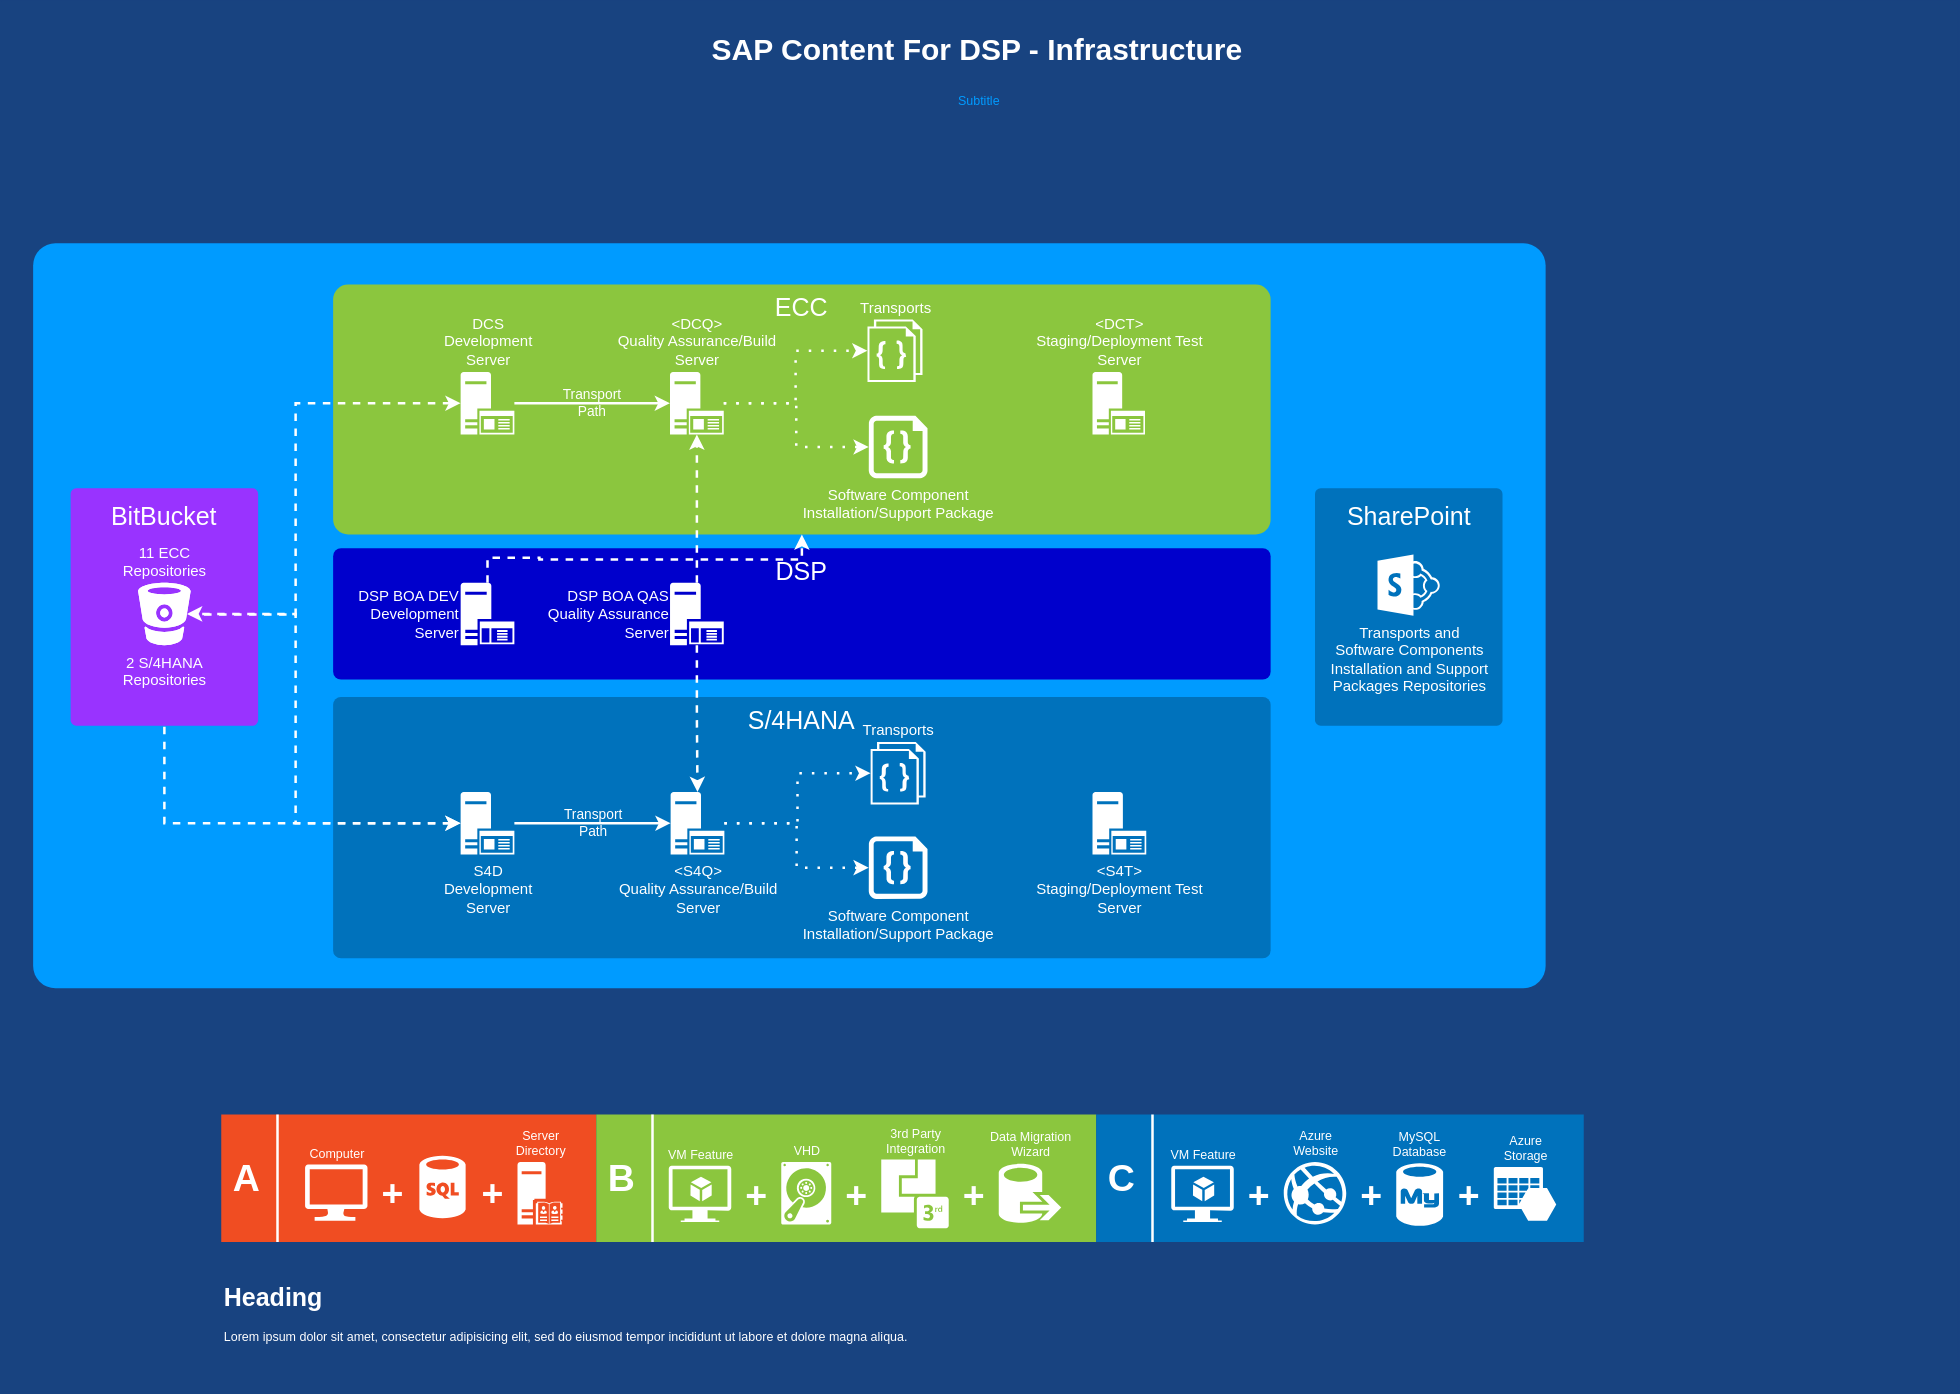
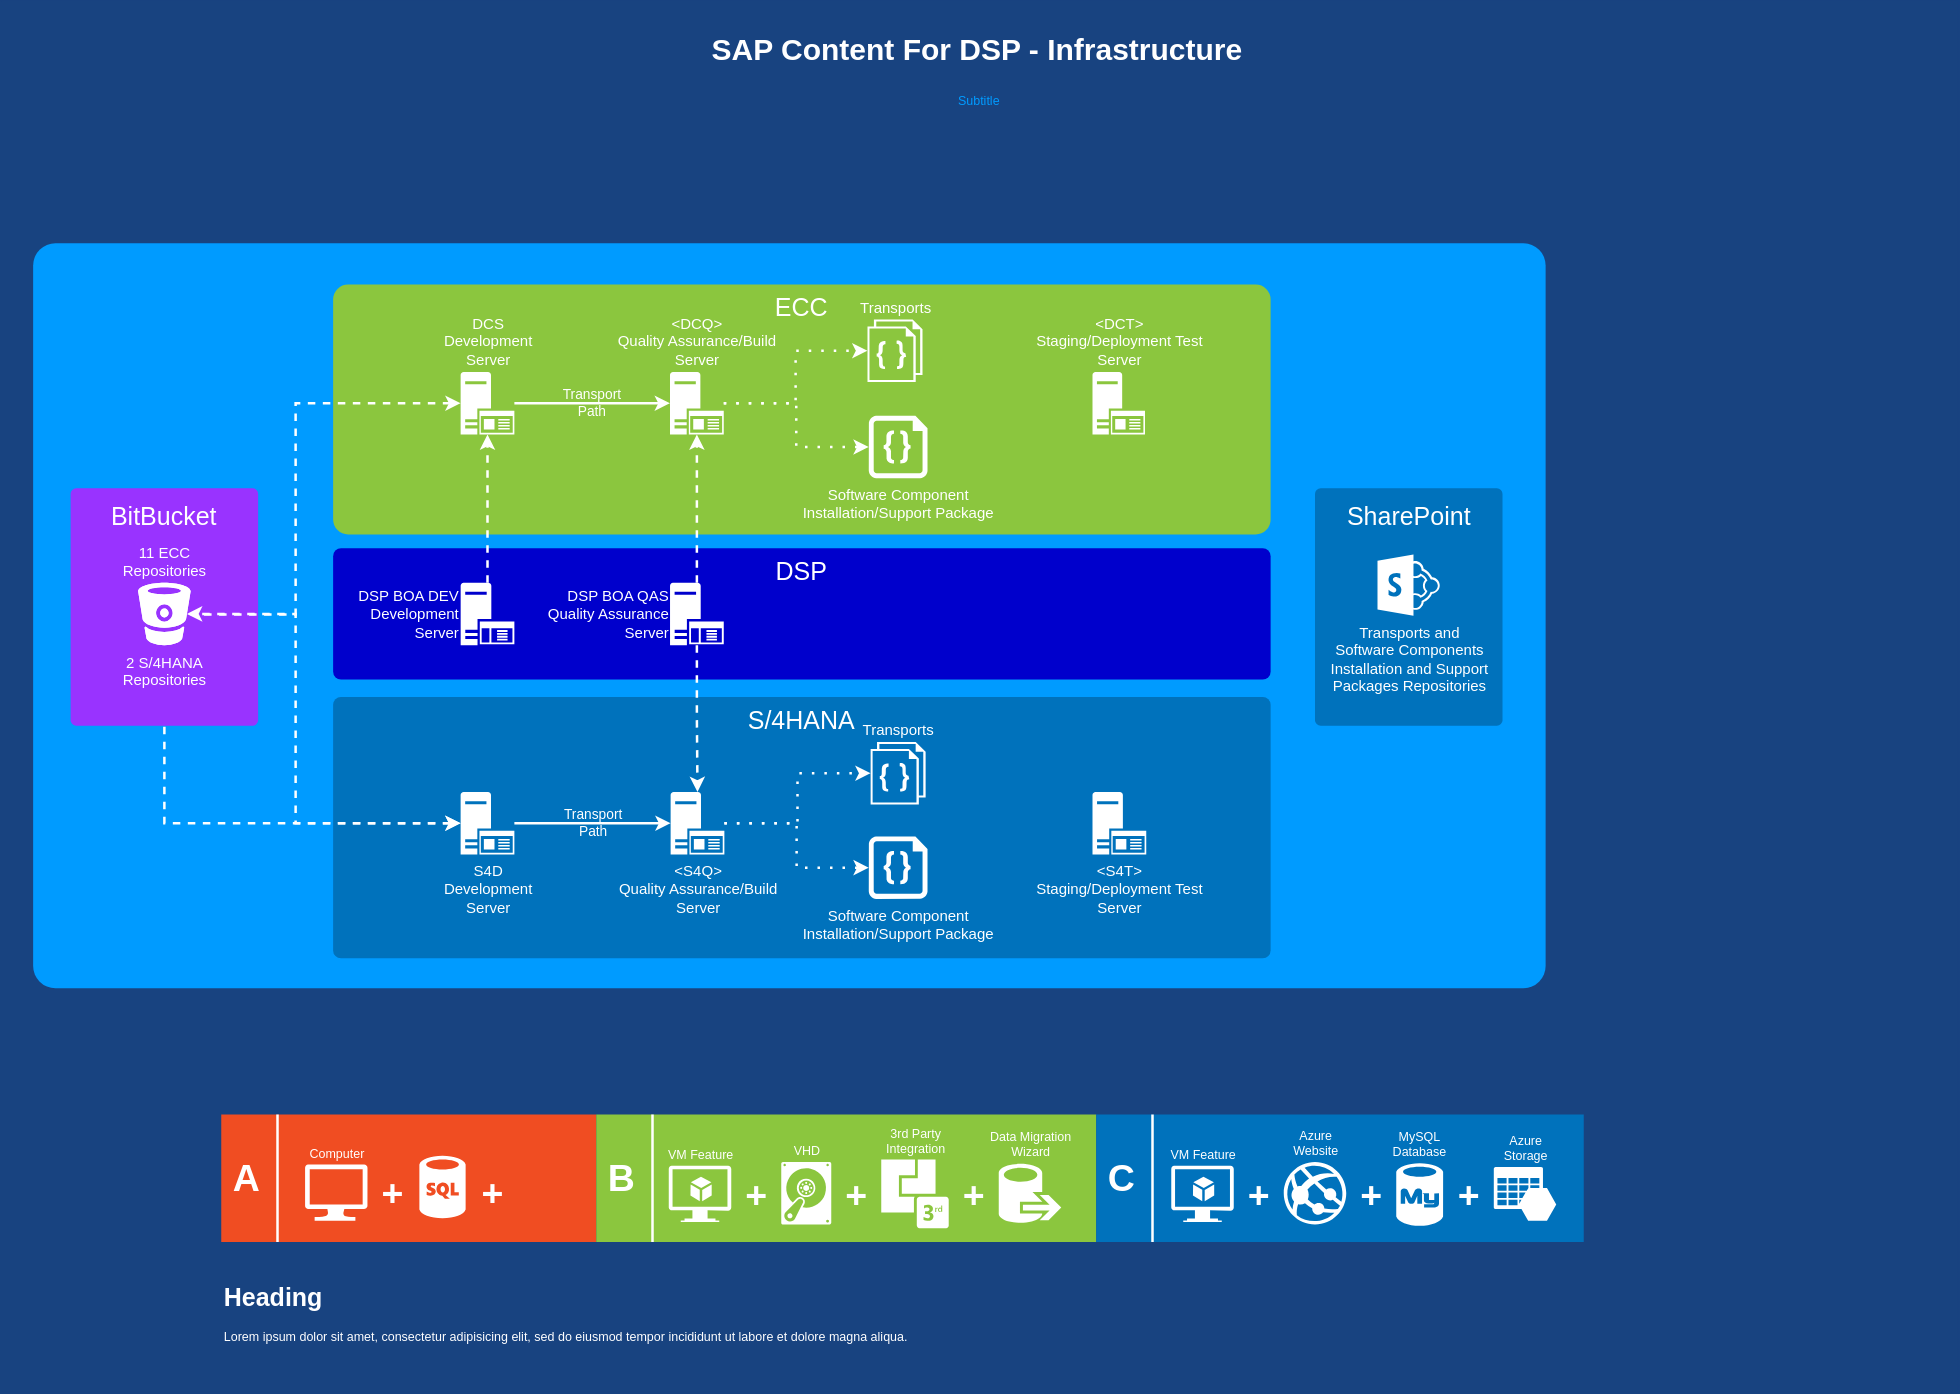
- <mxCell id="43" style="edgeStyle=orthogonalEdgeStyle;rounded=0;orthogonalLoop=1;jettySize=auto;html=1;dashed=1;startArrow=none;startFill=0;endArrow=classic;endFill=1;strokeColor=#FFFFFF;strokeWidth=2;" edge="1" parent="1" source="44" target="35"><mxGeometry relative="1" as="geometry" /></mxCell>
+ <mxCell id="43" style="edgeStyle=orthogonalEdgeStyle;rounded=0;orthogonalLoop=1;jettySize=auto;html=1;entryX=0.5;entryY=1;entryDx=0;entryDy=0;entryPerimeter=0;dashed=1;startArrow=none;startFill=0;endArrow=classic;endFill=1;strokeColor=#FFFFFF;strokeWidth=2;" edge="1" parent="1" source="44" target="52"><mxGeometry relative="1" as="geometry" /></mxCell>
- <mxCell id="14" value="Server&lt;div&gt;Directory&lt;/div&gt;" style="shadow=0;html=1;strokeColor=none;shape=mxgraph.mscae.enterprise.server_directory;fillColor=#FFFFFF;rounded=0;fontSize=10;fontColor=#FFFFFF;align=center;verticalAlign=bottom;labelPosition=center;verticalLabelPosition=top;" parent="1" vertex="1"><mxGeometry x="413.5" y="929" width="36" height="50" as="geometry" /></mxCell>
